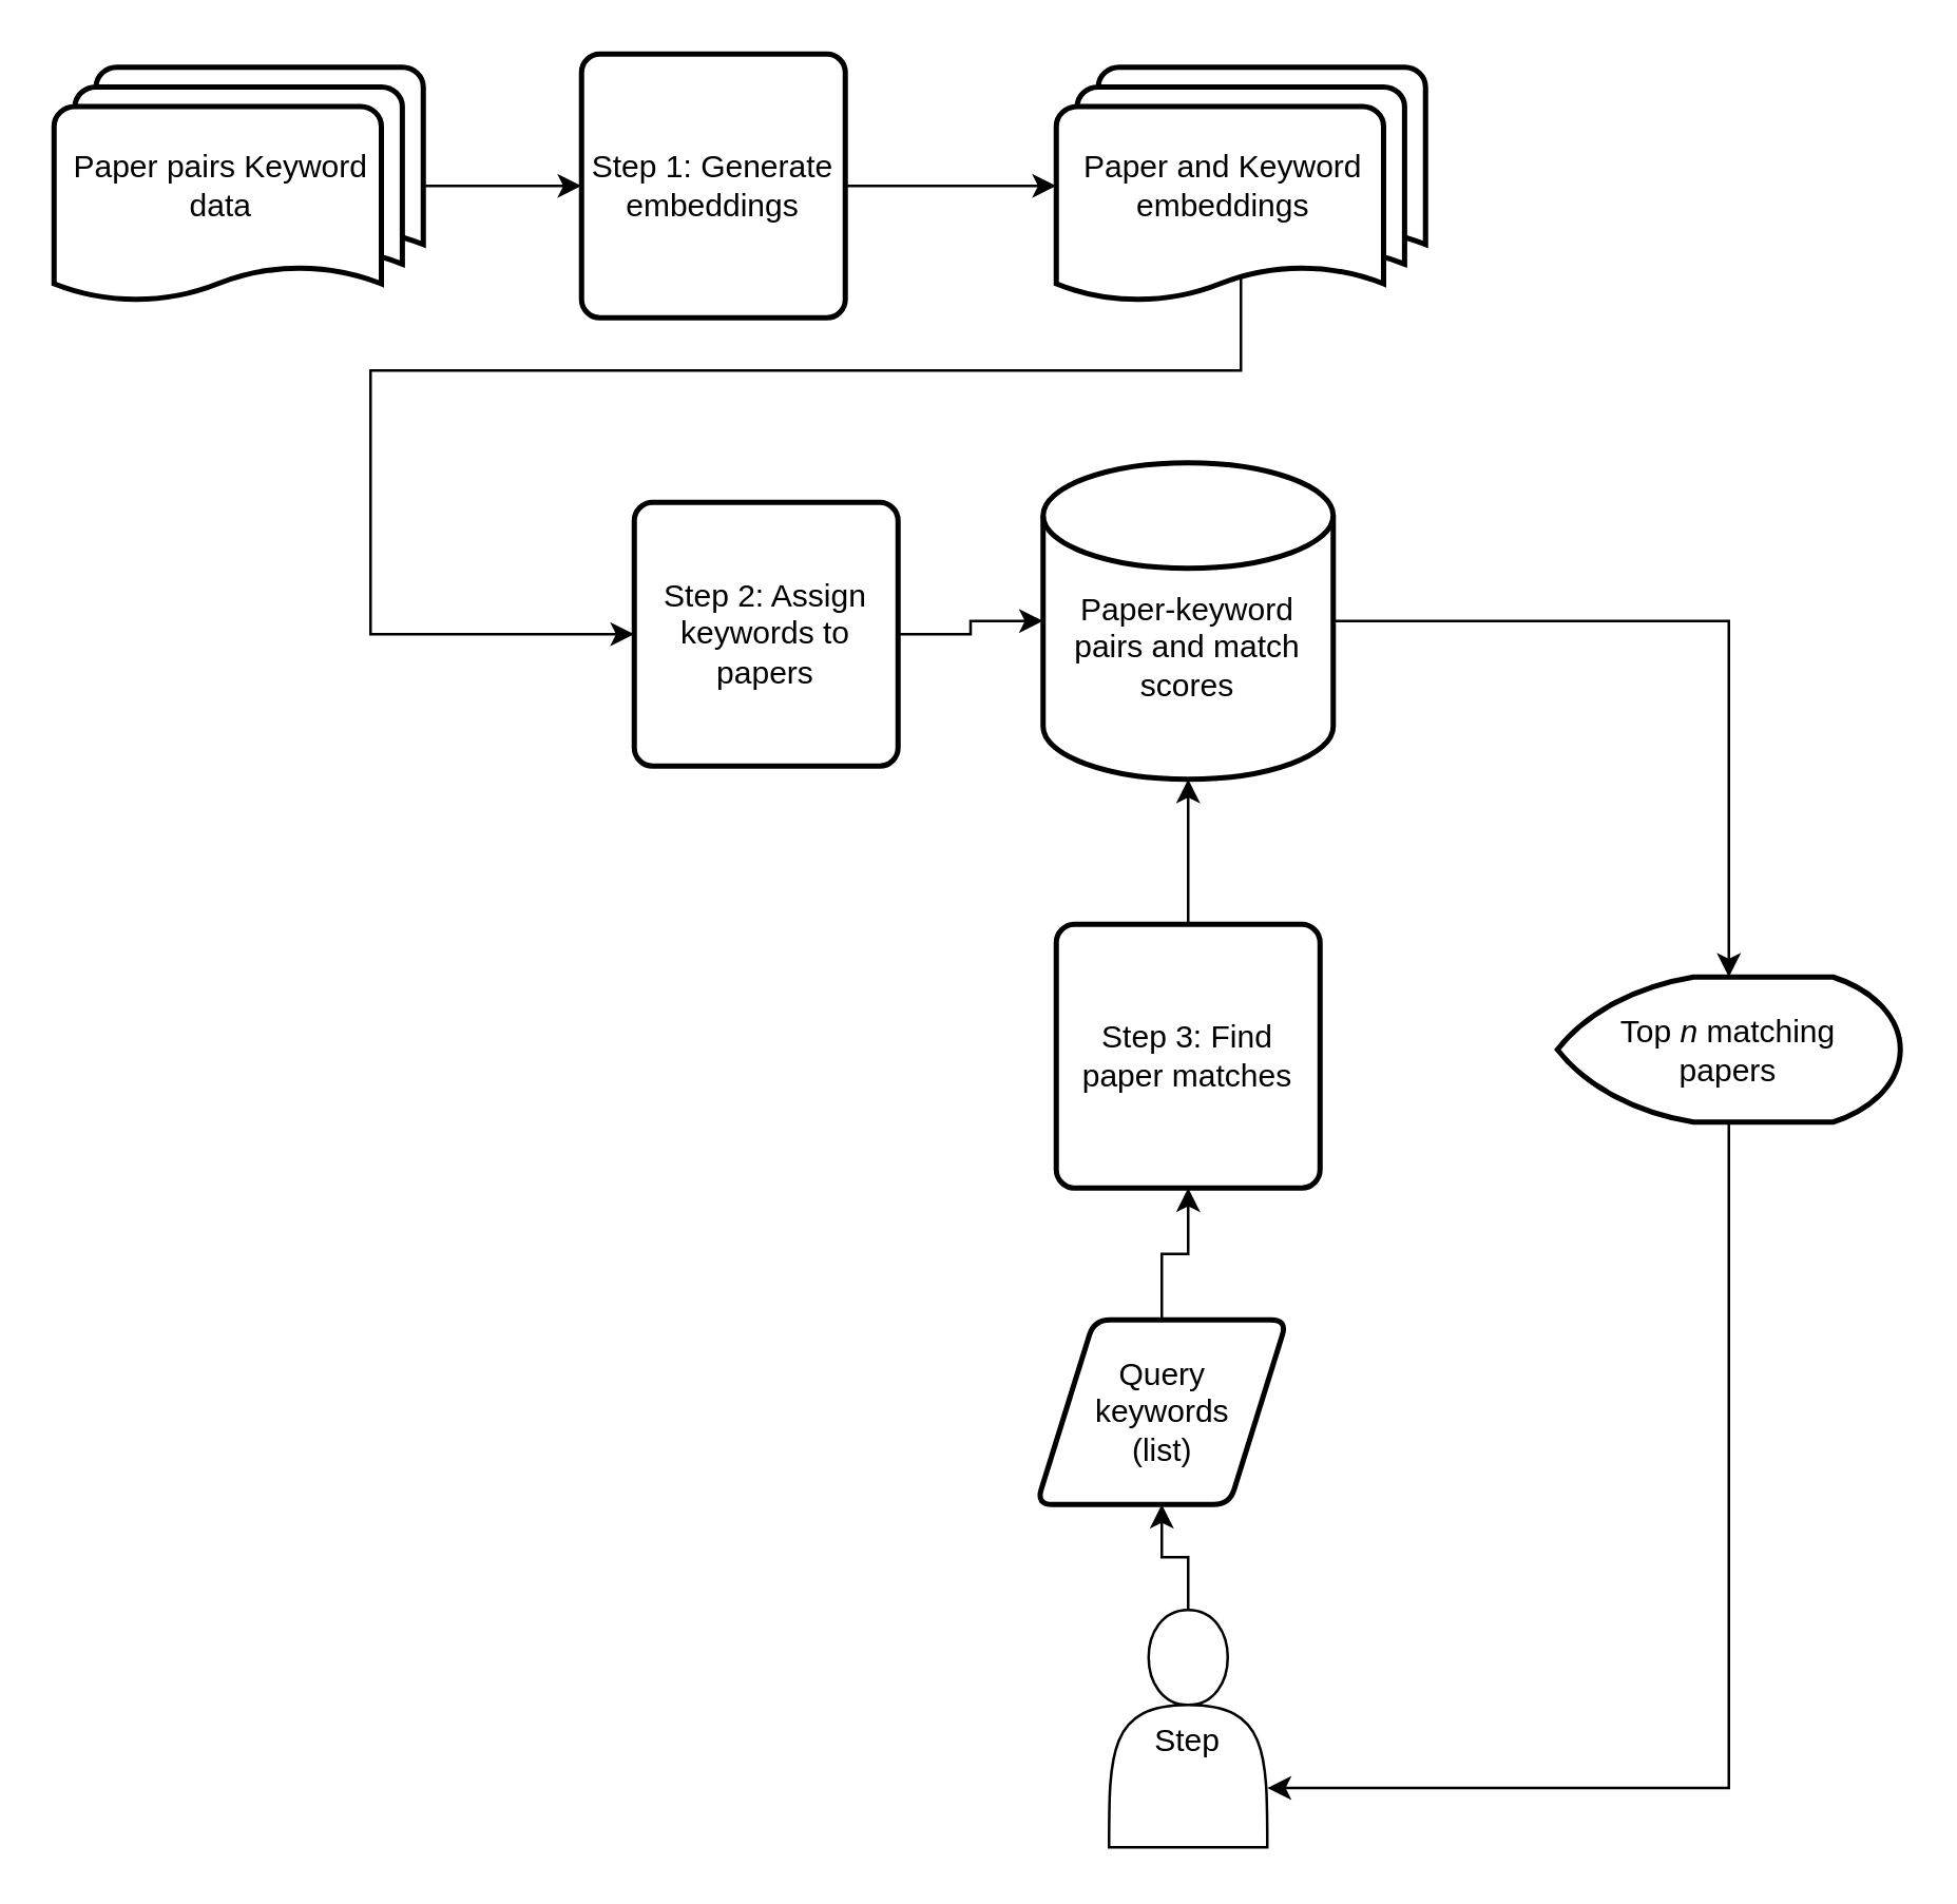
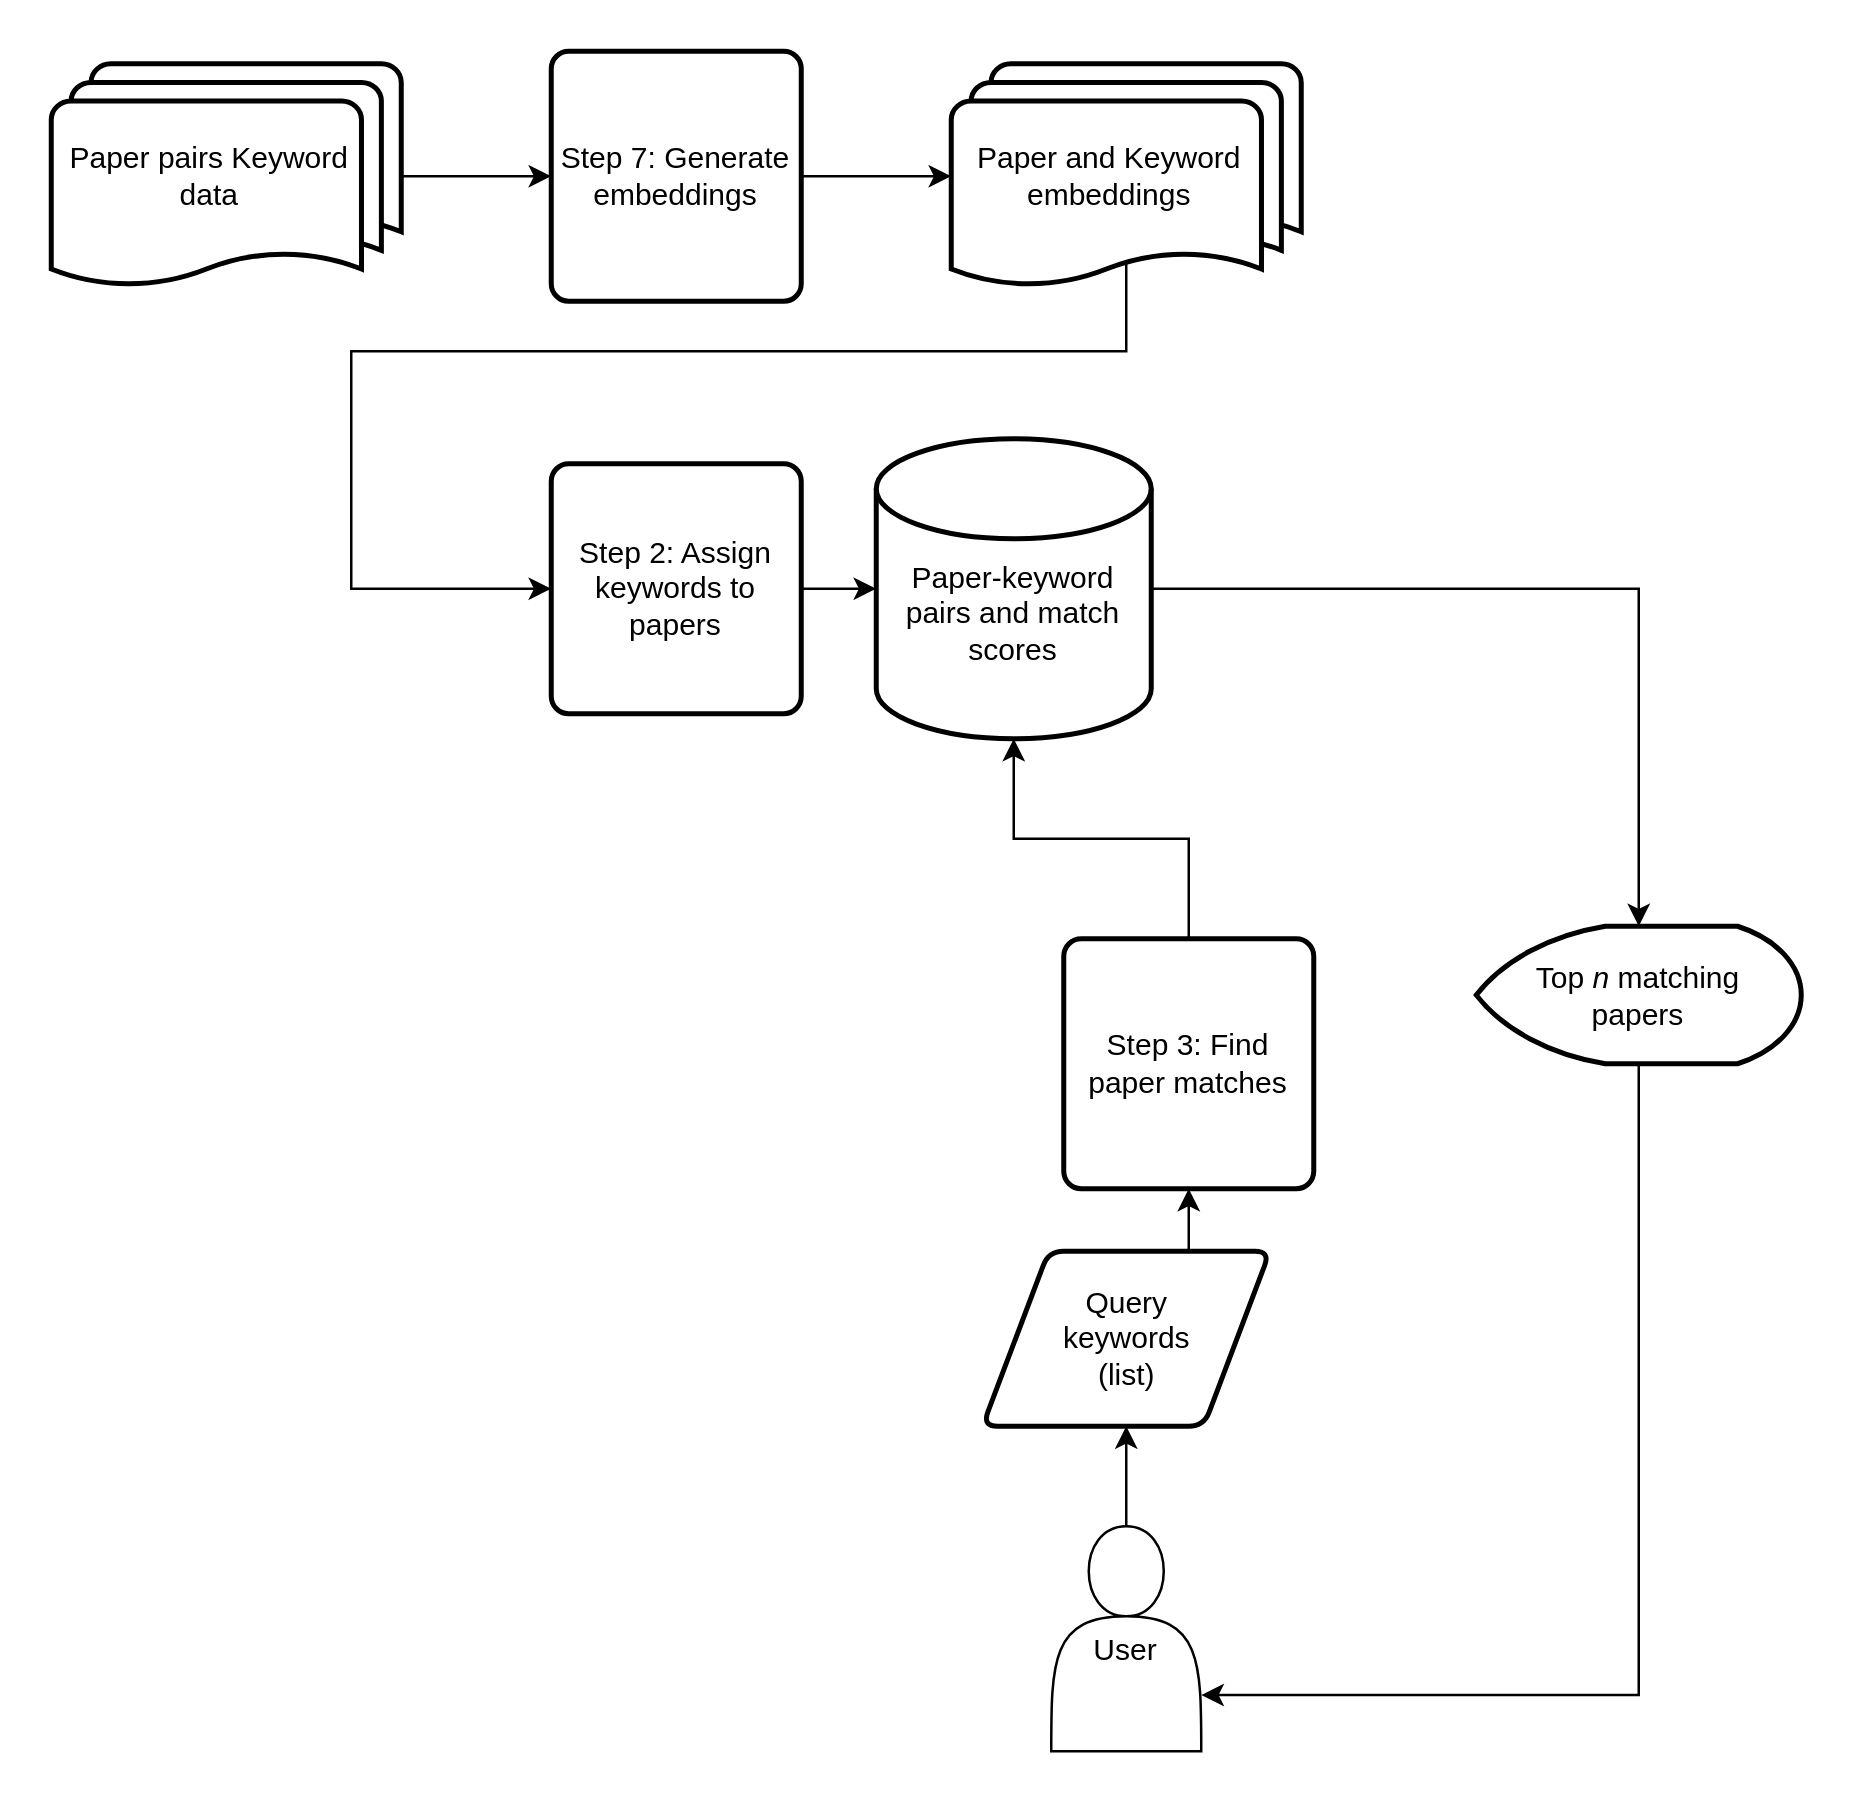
- <mxCell id="5" value="Step 1: Generate embeddings" style="rounded=1;whiteSpace=wrap;html=1;absoluteArcSize=1;arcSize=14;strokeWidth=2;" parent="1" vertex="1"><mxGeometry x="220" y="20" width="100" height="100" as="geometry" /></mxCell>
+ <mxCell id="5" value="Step 7: Generate embeddings" style="rounded=1;whiteSpace=wrap;html=1;absoluteArcSize=1;arcSize=14;strokeWidth=2;" parent="1" vertex="1"><mxGeometry x="220" y="20" width="100" height="100" as="geometry" /></mxCell>
- <mxCell id="7" value="Paper and Keyword embeddings" style="strokeWidth=2;html=1;shape=mxgraph.flowchart.multi-document;whiteSpace=wrap;spacingRight=16;spacingLeft=3;" parent="1" vertex="1"><mxGeometry x="400" y="25" width="140" height="90" as="geometry" /></mxCell>
+ <mxCell id="7" value="Paper and Keyword embeddings" style="strokeWidth=2;html=1;shape=mxgraph.flowchart.multi-document;whiteSpace=wrap;spacingRight=16;spacingLeft=3;" parent="1" vertex="1"><mxGeometry x="380" y="25" width="140" height="90" as="geometry" /></mxCell>
- <mxCell id="11" value="Paper-keyword pairs and match scores" style="strokeWidth=2;html=1;shape=mxgraph.flowchart.database;whiteSpace=wrap;spacingTop=20;" parent="1" vertex="1"><mxGeometry x="395" y="175" width="110" height="120" as="geometry" /></mxCell>
+ <mxCell id="11" value="Paper-keyword pairs and match scores" style="strokeWidth=2;html=1;shape=mxgraph.flowchart.database;whiteSpace=wrap;spacingTop=20;" parent="1" vertex="1"><mxGeometry x="350" y="175" width="110" height="120" as="geometry" /></mxCell>
- <mxCell id="9" value="Step 2: Assign keywords to papers" style="rounded=1;whiteSpace=wrap;html=1;absoluteArcSize=1;arcSize=14;strokeWidth=2;" parent="1" vertex="1"><mxGeometry x="240" y="190" width="100" height="100" as="geometry" /></mxCell>
+ <mxCell id="9" value="Step 2: Assign keywords to papers" style="rounded=1;whiteSpace=wrap;html=1;absoluteArcSize=1;arcSize=14;strokeWidth=2;" parent="1" vertex="1"><mxGeometry x="220" y="185" width="100" height="100" as="geometry" /></mxCell>
- <mxCell id="17" value="Step 3: Find paper matches" style="rounded=1;whiteSpace=wrap;html=1;absoluteArcSize=1;arcSize=14;strokeWidth=2;" parent="1" vertex="1"><mxGeometry x="400" y="350" width="100" height="100" as="geometry" /></mxCell>
+ <mxCell id="17" value="Step 3: Find paper matches" style="rounded=1;whiteSpace=wrap;html=1;absoluteArcSize=1;arcSize=14;strokeWidth=2;" parent="1" vertex="1"><mxGeometry x="425" y="375" width="100" height="100" as="geometry" /></mxCell>
- <mxCell id="15" value="Query keywords (list)" style="shape=parallelogram;html=1;strokeWidth=2;perimeter=parallelogramPerimeter;whiteSpace=wrap;rounded=1;arcSize=12;size=0.23;spacingLeft=20;spacingRight=20;" parent="1" vertex="1"><mxGeometry x="392.5" y="500" width="95" height="70" as="geometry" /></mxCell>
+ <mxCell id="15" value="Query keywords (list)" style="shape=parallelogram;html=1;strokeWidth=2;perimeter=parallelogramPerimeter;whiteSpace=wrap;rounded=1;arcSize=12;size=0.23;spacingLeft=20;spacingRight=20;" parent="1" vertex="1"><mxGeometry x="392.5" y="500" width="115" height="70" as="geometry" /></mxCell>
- <mxCell id="13" value="Step" style="shape=actor;whiteSpace=wrap;html=1;spacingTop=10;" parent="1" vertex="1"><mxGeometry x="420" y="610" width="60" height="90" as="geometry" /></mxCell>
+ <mxCell id="13" value="User" style="shape=actor;whiteSpace=wrap;html=1;spacingTop=10;" parent="1" vertex="1"><mxGeometry x="420" y="610" width="60" height="90" as="geometry" /></mxCell>
